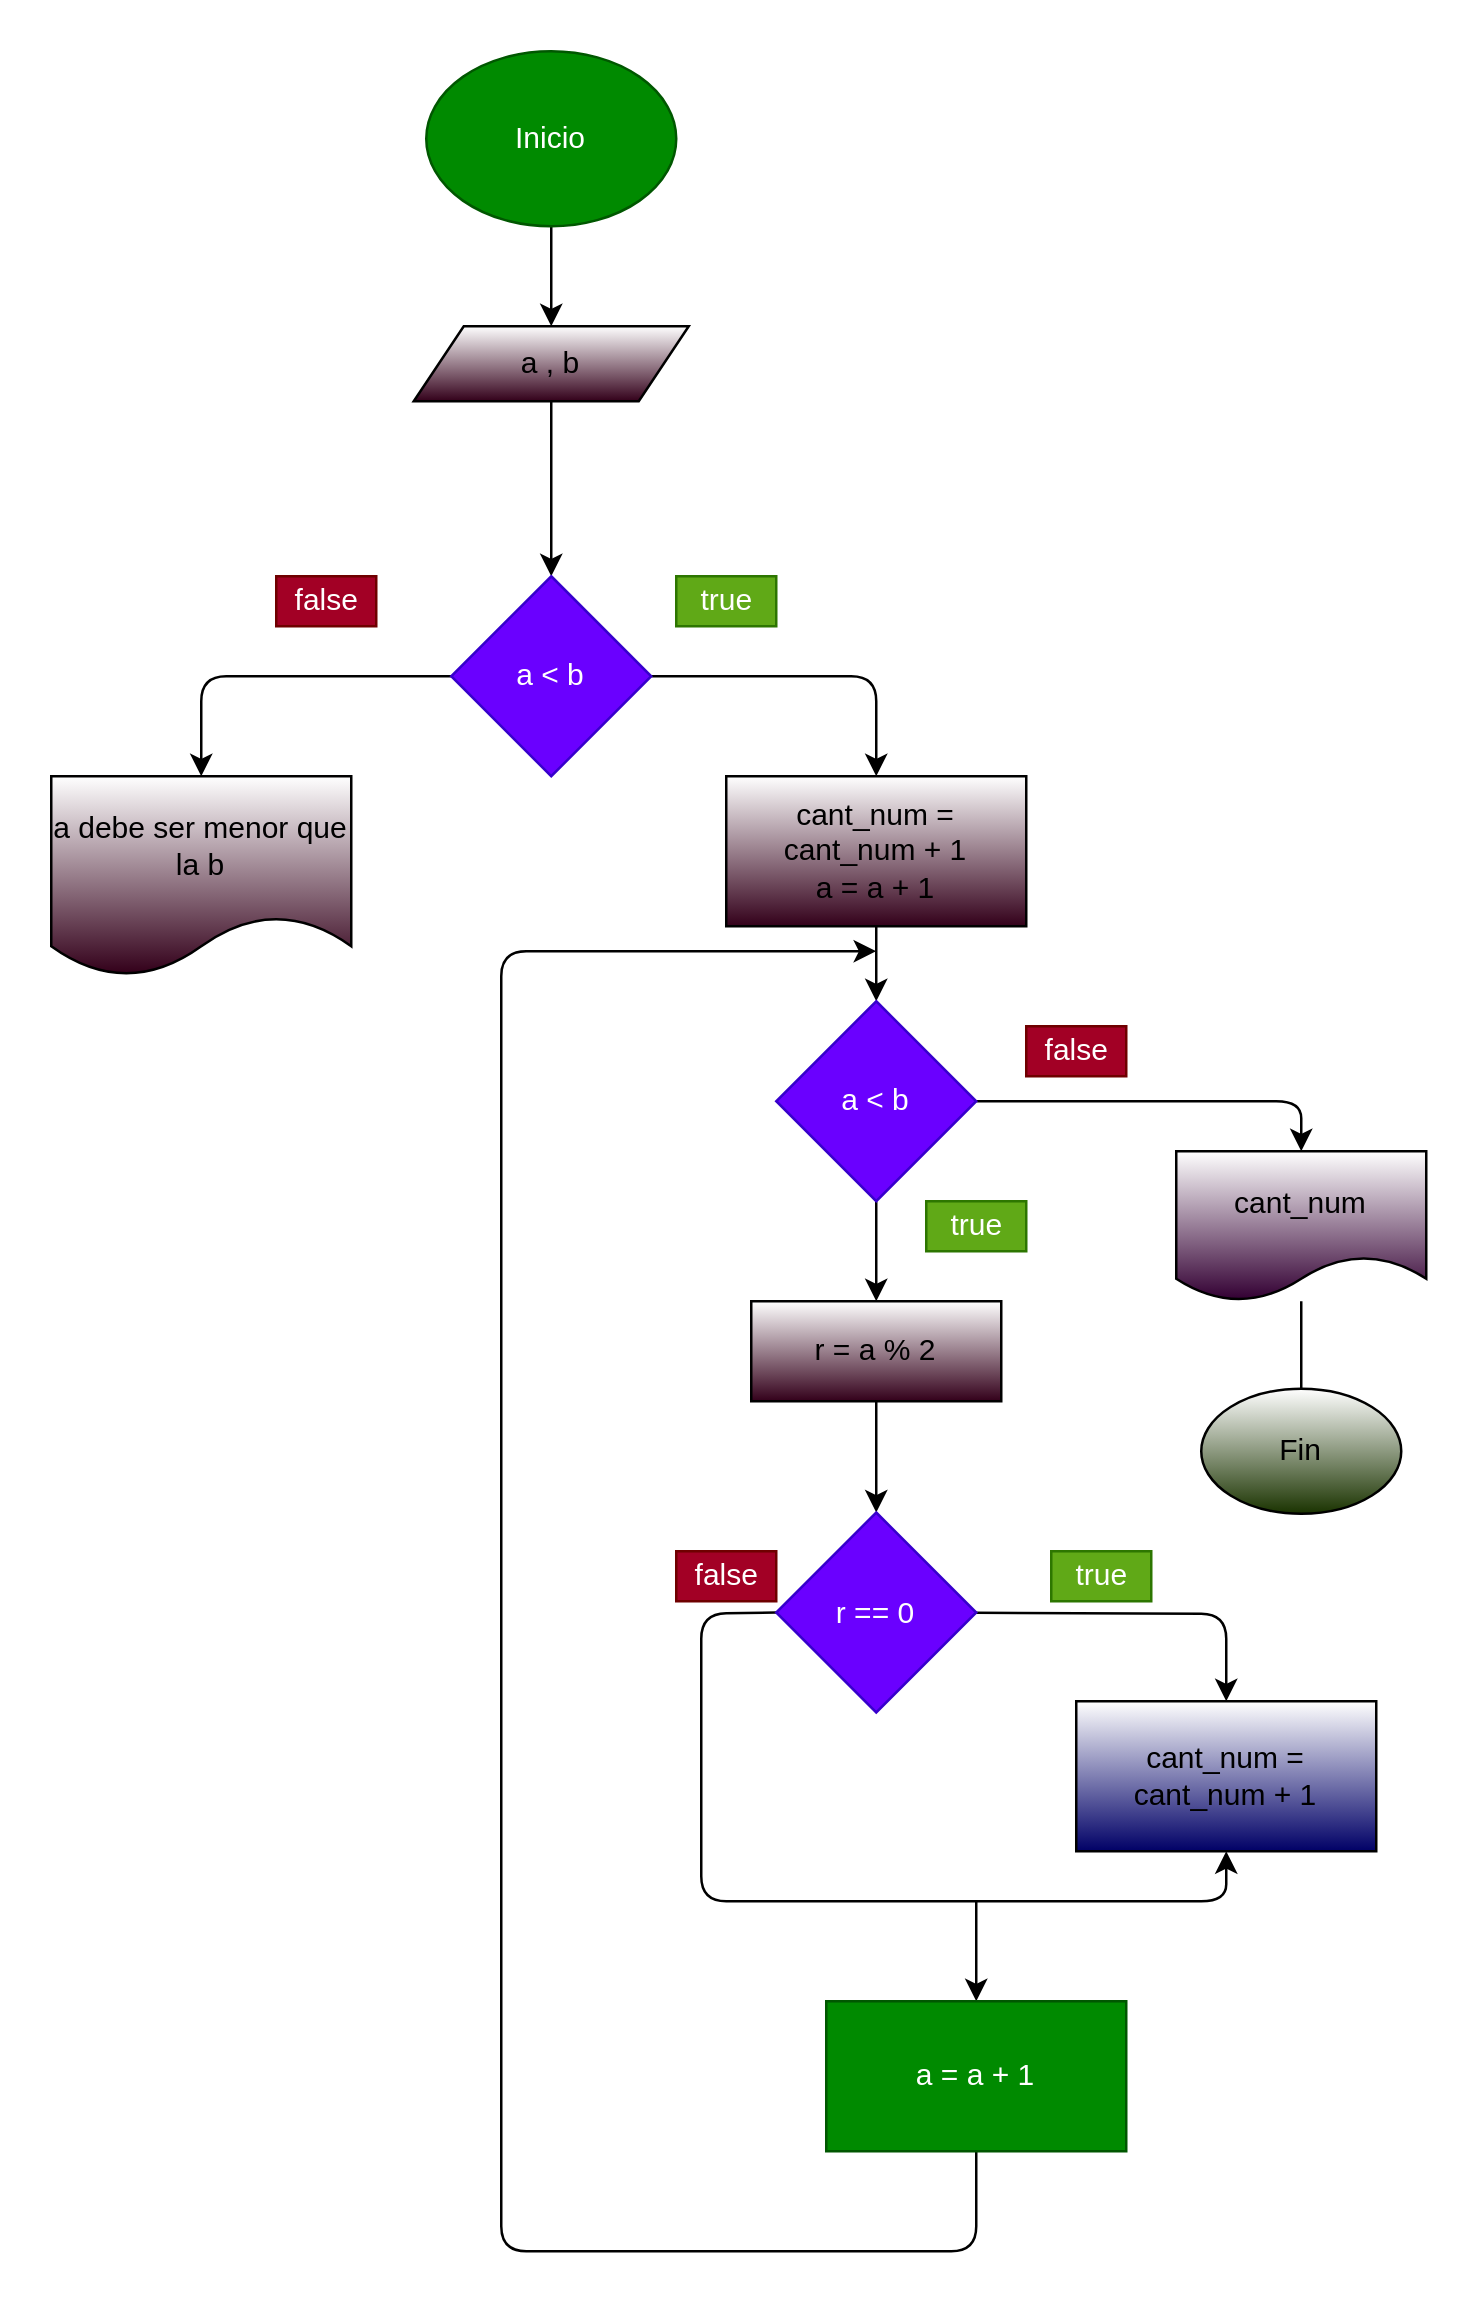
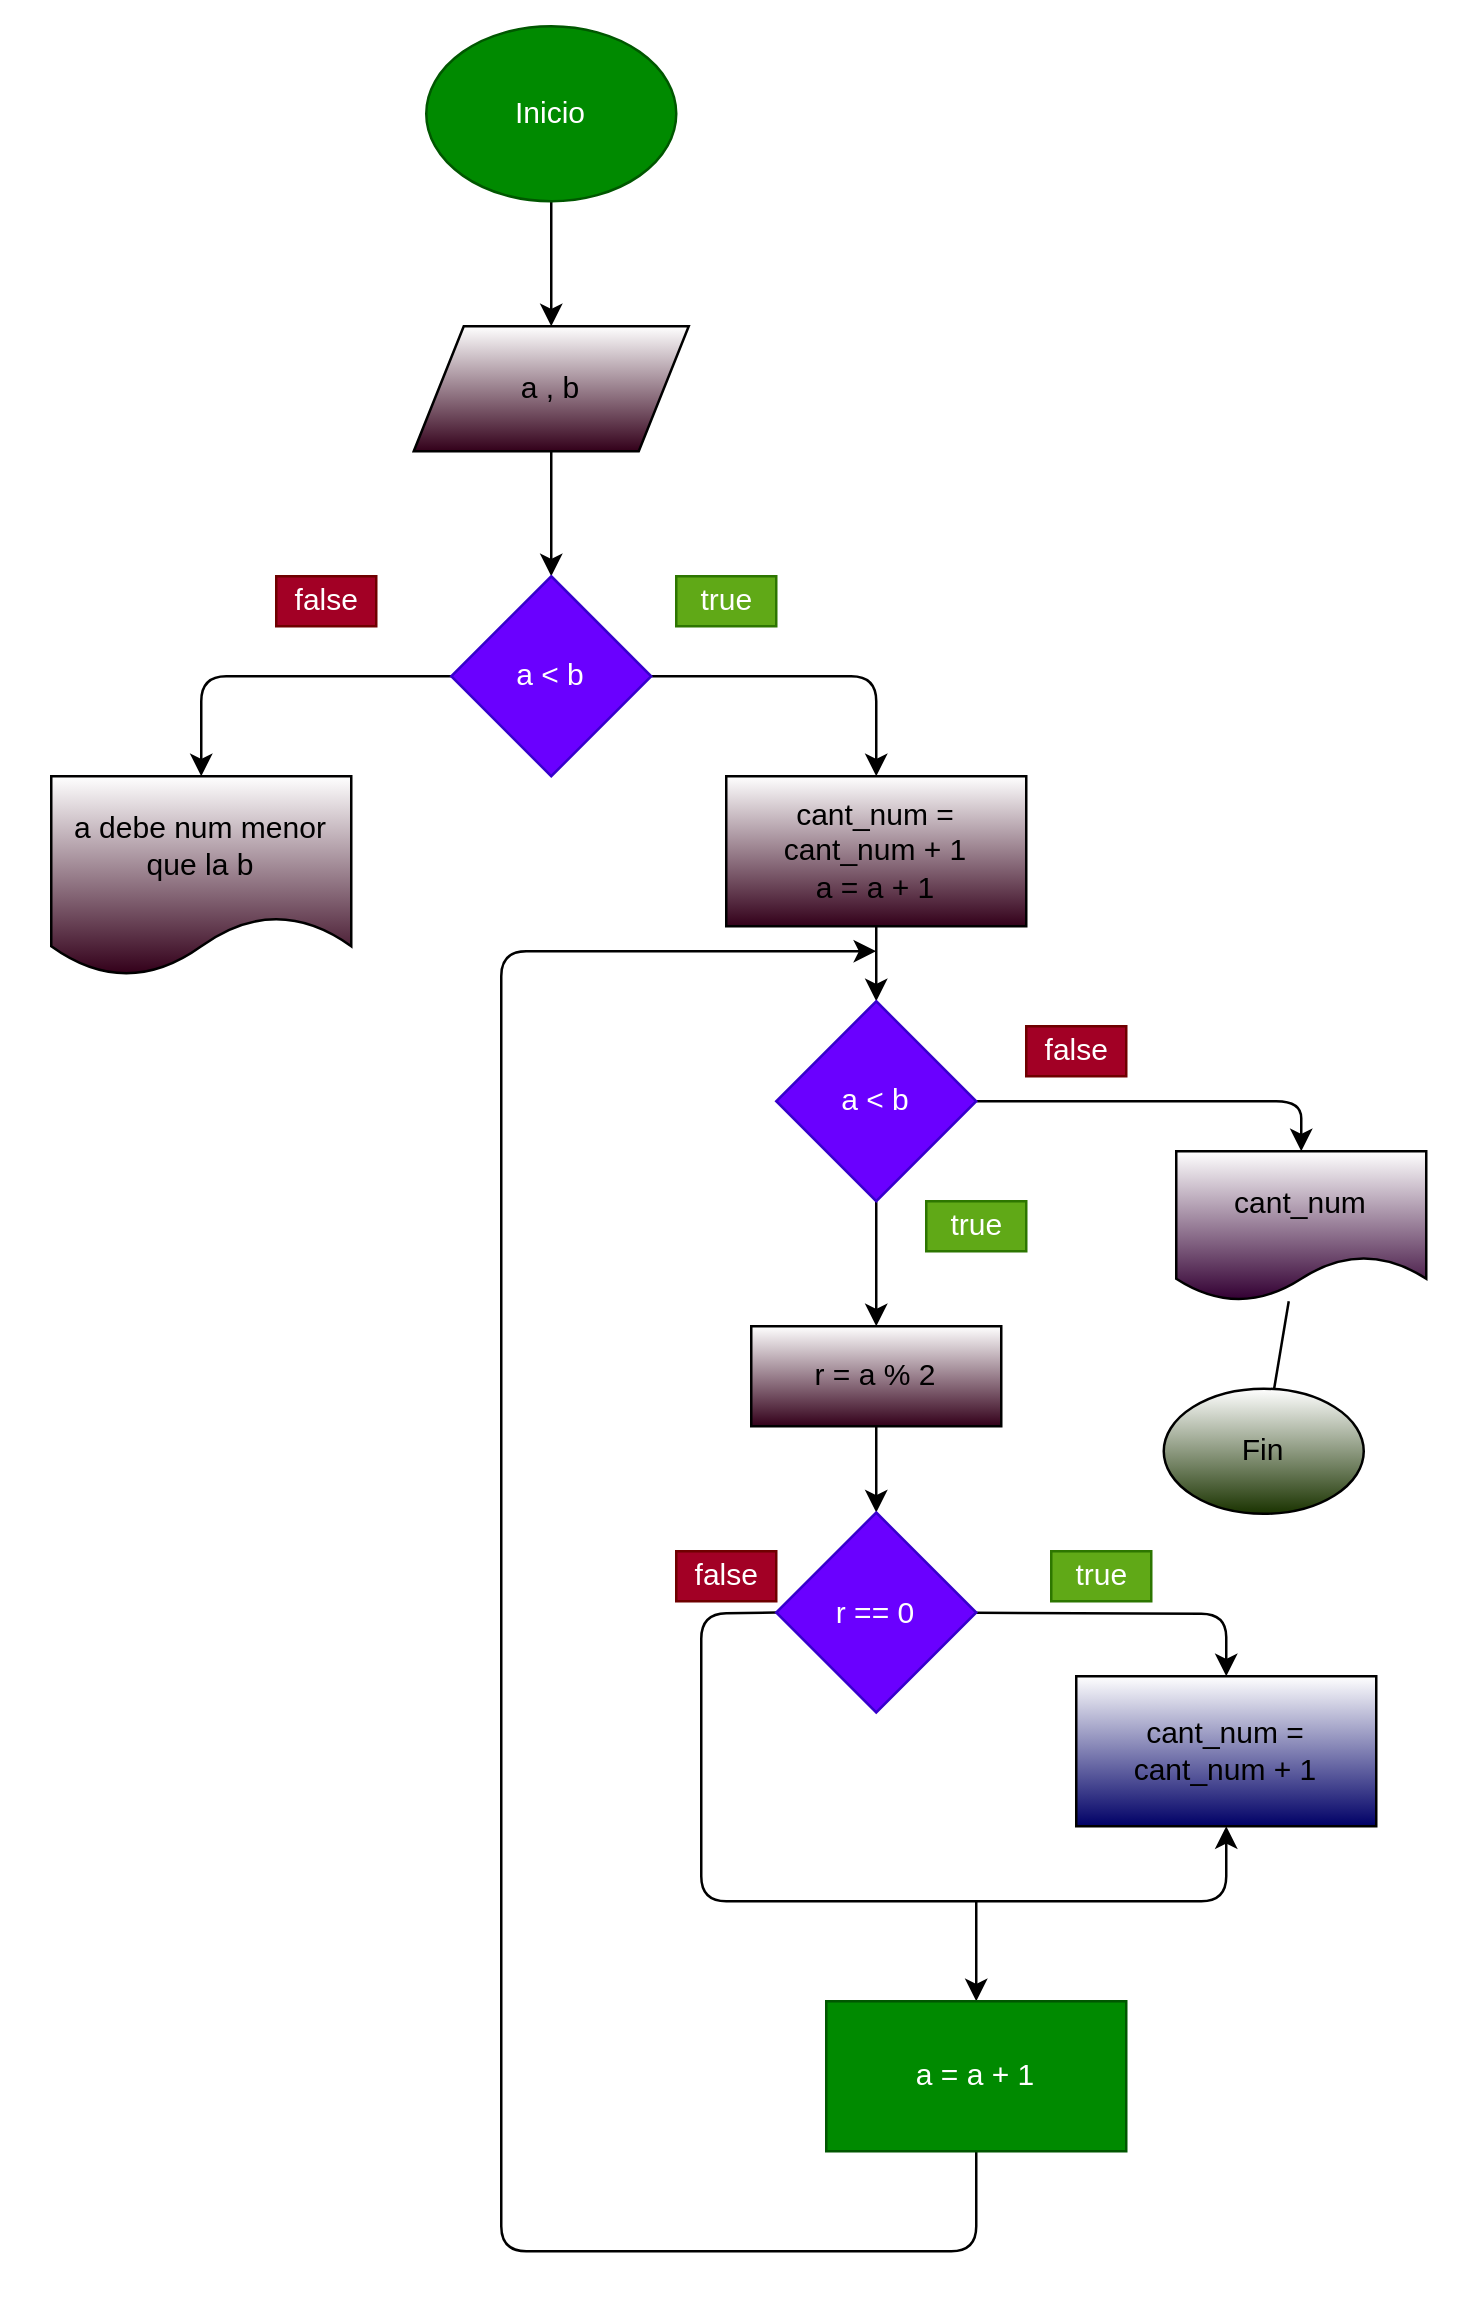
- <mxCell id="3" value="Inicio" style="ellipse;whiteSpace=wrap;html=1;fillColor=#008a00;fontColor=#ffffff;strokeColor=#005700;" vertex="1" parent="1"><mxGeometry x="170" width="100" height="70" as="geometry" y="20" /></mxCell>
+ <mxCell id="3" value="Inicio" style="ellipse;whiteSpace=wrap;html=1;fillColor=#008a00;fontColor=#ffffff;strokeColor=#005700;" vertex="1" parent="1"><mxGeometry x="170" y="10" width="100" height="70" as="geometry" /></mxCell>
- <mxCell id="5" value="a , b" style="shape=parallelogram;perimeter=parallelogramPerimeter;whiteSpace=wrap;html=1;fixedSize=1;gradientColor=#33001A;" vertex="1" parent="1"><mxGeometry x="165" y="130" width="110" height="30" as="geometry" /></mxCell>
+ <mxCell id="5" value="a , b" style="shape=parallelogram;perimeter=parallelogramPerimeter;whiteSpace=wrap;html=1;fixedSize=1;gradientColor=#33001A;" vertex="1" parent="1"><mxGeometry x="165" y="130" width="110" height="50" as="geometry" /></mxCell>
- <mxCell id="11" value="a debe ser menor que la b" style="shape=document;whiteSpace=wrap;html=1;boundedLbl=1;gradientColor=#33001A;" vertex="1" parent="1"><mxGeometry x="20" y="310" width="120" height="80" as="geometry" /></mxCell>
+ <mxCell id="11" value="a debe num menor que la b" style="shape=document;whiteSpace=wrap;html=1;boundedLbl=1;gradientColor=#33001A;" vertex="1" parent="1"><mxGeometry x="20" y="310" width="120" height="80" as="geometry" /></mxCell>
- <mxCell id="19" value="r = a % 2" style="whiteSpace=wrap;html=1;gradientColor=#33001A;" vertex="1" parent="1"><mxGeometry x="300" y="520" width="100" height="40" as="geometry" /></mxCell>
+ <mxCell id="19" value="r = a % 2" style="whiteSpace=wrap;html=1;gradientColor=#33001A;" vertex="1" parent="1"><mxGeometry x="300" y="530" width="100" height="40" as="geometry" /></mxCell>
- <mxCell id="24" value="Fin" style="ellipse;whiteSpace=wrap;html=1;gradientColor=#1A3300;" vertex="1" parent="1"><mxGeometry x="480" y="555" width="80" height="50" as="geometry" /></mxCell>
+ <mxCell id="24" value="Fin" style="ellipse;whiteSpace=wrap;html=1;gradientColor=#1A3300;" vertex="1" parent="1"><mxGeometry x="465" y="555" width="80" height="50" as="geometry" /></mxCell>
- <mxCell id="23" value="cant_num = cant_num + 1" style="whiteSpace=wrap;html=1;gradientColor=#000066;" vertex="1" parent="1"><mxGeometry x="430" y="680" width="120" height="60" as="geometry" /></mxCell>
+ <mxCell id="23" value="cant_num = cant_num + 1" style="whiteSpace=wrap;html=1;gradientColor=#000066;" vertex="1" parent="1"><mxGeometry x="430" y="670" width="120" height="60" as="geometry" /></mxCell>
